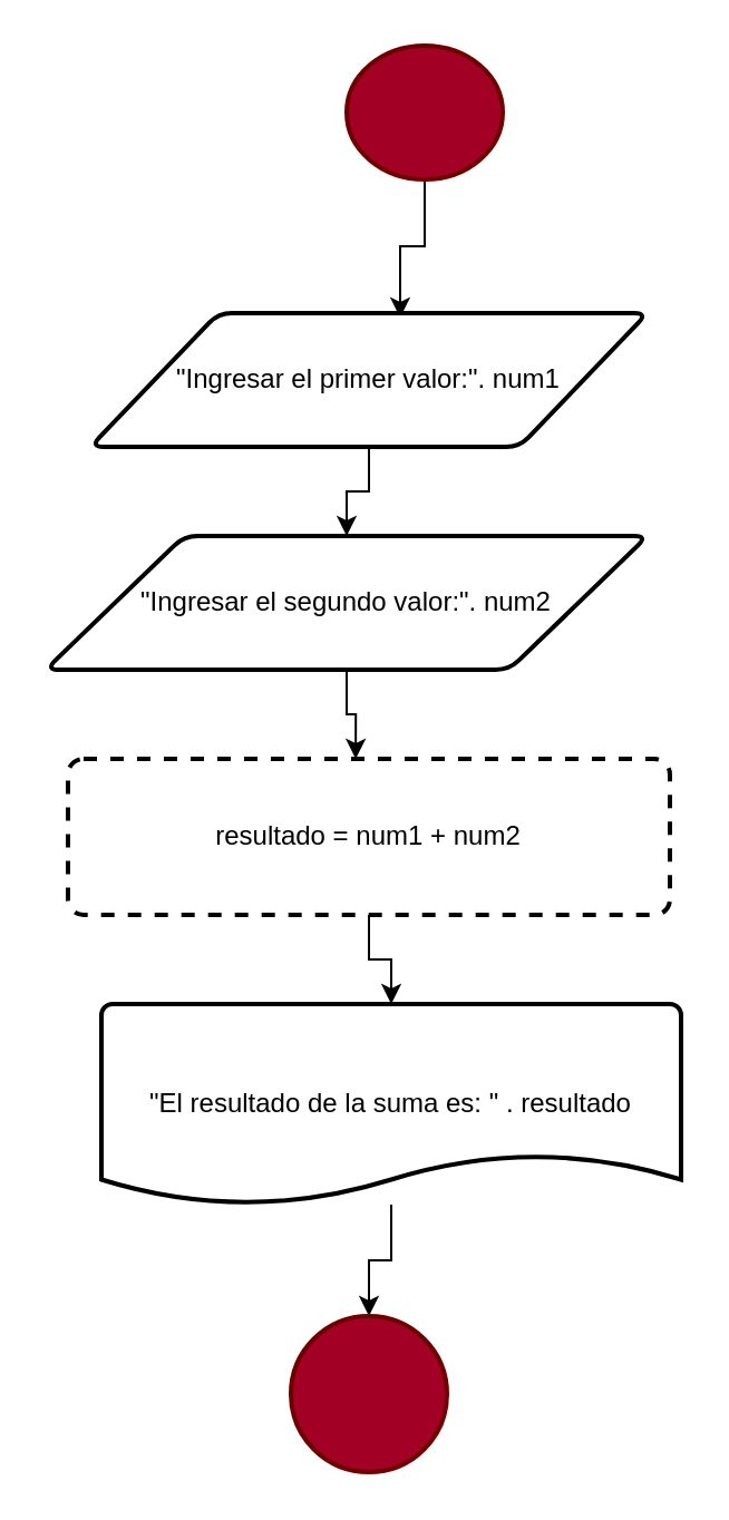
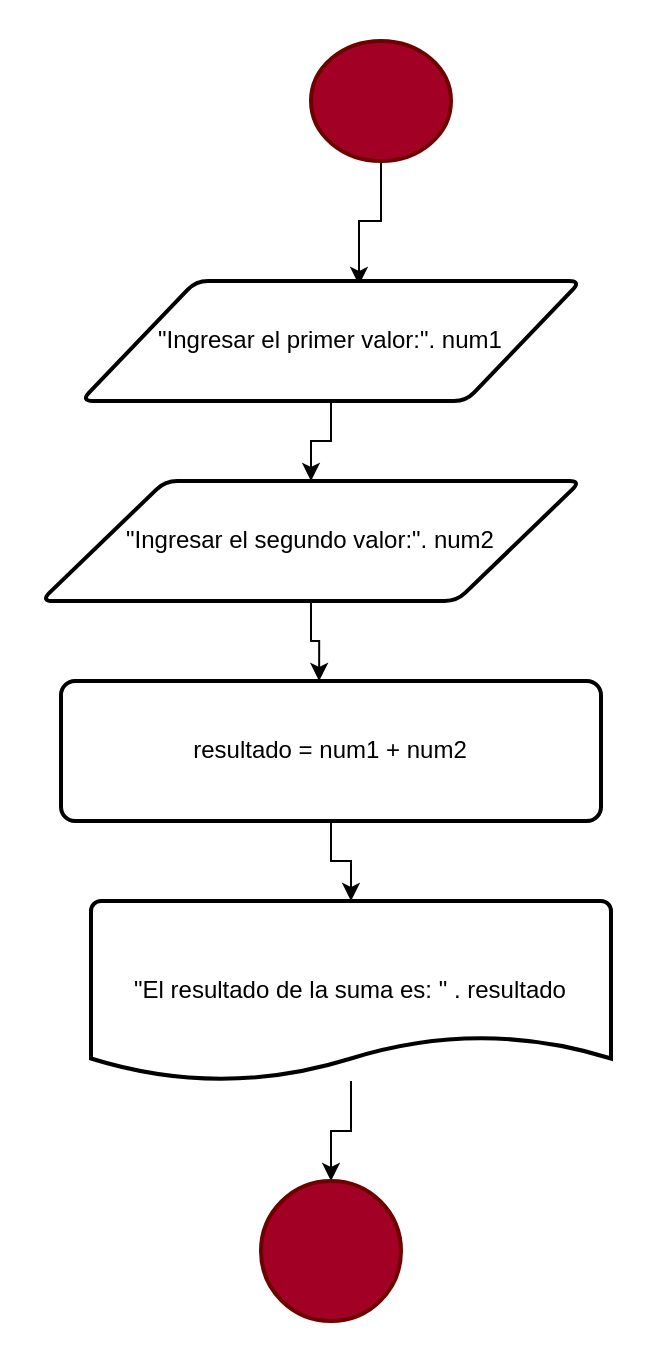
- <mxCell id="4" value="resultado = num1 + num2" style="rounded=1;whiteSpace=wrap;html=1;absoluteArcSize=1;arcSize=14;strokeWidth=2;dashed=1;" vertex="1" parent="1"><mxGeometry x="30" y="340" width="270" height="70" as="geometry" /></mxCell>
+ <mxCell id="4" value="resultado = num1 + num2" style="rounded=1;whiteSpace=wrap;html=1;absoluteArcSize=1;arcSize=14;strokeWidth=2;" vertex="1" parent="1"><mxGeometry x="30" y="340" width="270" height="70" as="geometry" /></mxCell>
